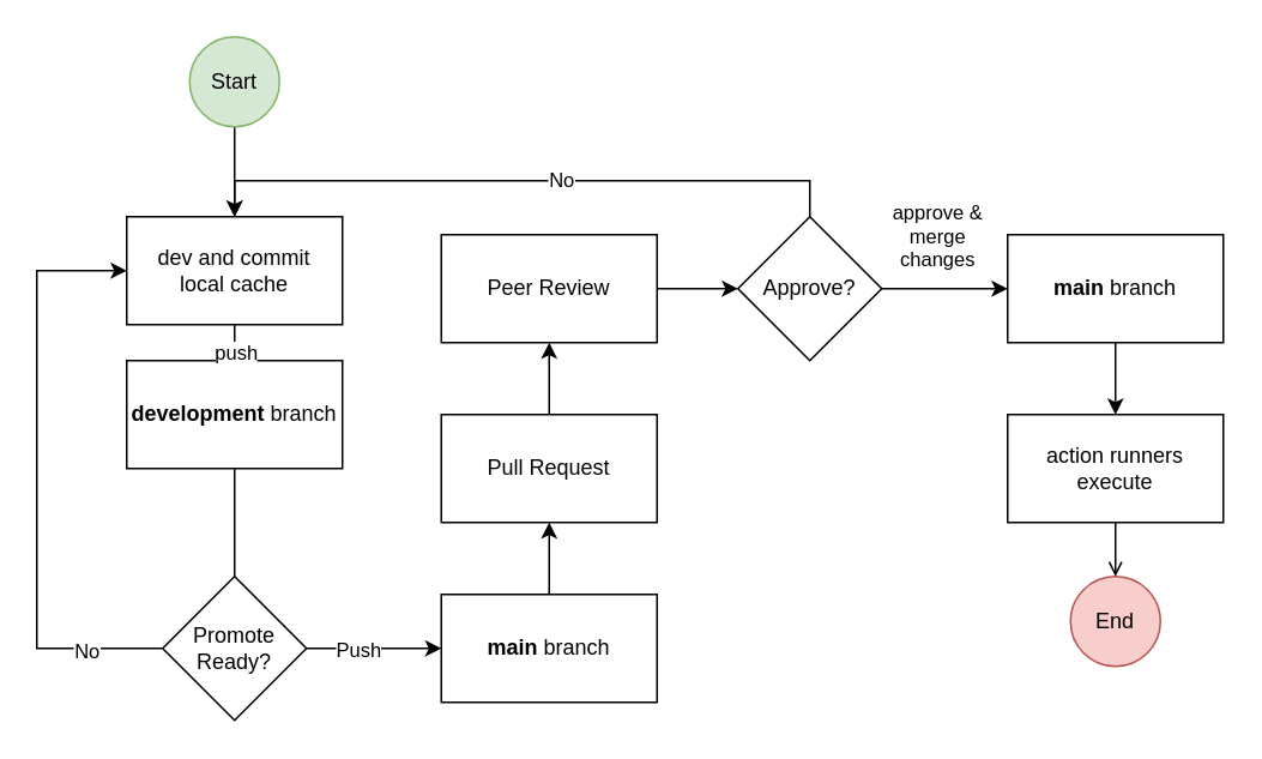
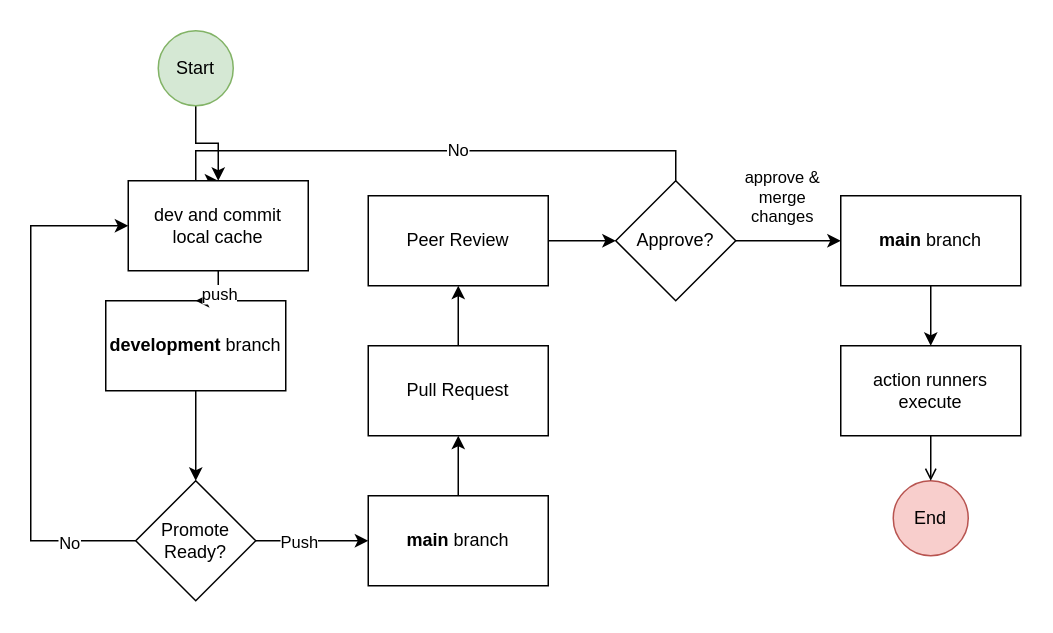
- <mxCell id="27" value="dev and commit&lt;br&gt;local cache" style="rounded=0;whiteSpace=wrap;html=1;" vertex="1" parent="1"><mxGeometry x="70" y="120" width="120" height="60" as="geometry" /></mxCell>
+ <mxCell id="27" value="dev and commit&lt;br&gt;local cache" style="rounded=0;whiteSpace=wrap;html=1;" vertex="1" parent="1"><mxGeometry x="85" y="120" width="120" height="60" as="geometry" /></mxCell>
- <mxCell id="5" value="" style="edgeStyle=orthogonalEdgeStyle;rounded=0;orthogonalLoop=1;jettySize=auto;html=1;endArrow=none;" edge="1" parent="1" source="6" target="11"><mxGeometry relative="1" as="geometry" /></mxCell>
+ <mxCell id="5" value="" style="edgeStyle=orthogonalEdgeStyle;rounded=0;orthogonalLoop=1;jettySize=auto;html=1;" edge="1" parent="1" source="6" target="11"><mxGeometry relative="1" as="geometry" /></mxCell>
